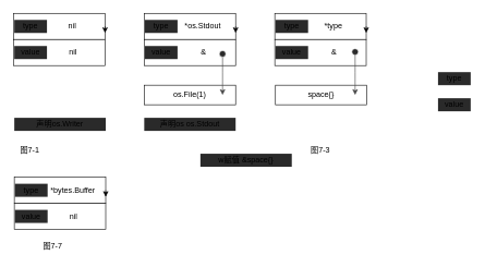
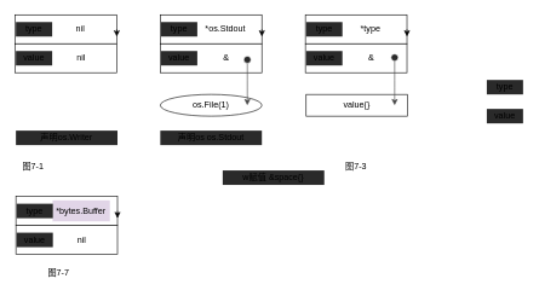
- <mxCell id="28" value="&lt;span style=&quot;color: rgb(0 , 0 , 0)&quot;&gt;os.File(1)&lt;/span&gt;" style="rounded=0;whiteSpace=wrap;html=1;fillColor=#FFFFFF;strokeColor=#0A0A0A;align=center;" vertex="1" parent="1"><mxGeometry x="220" y="130" width="140" height="30" as="geometry" /></mxCell>
+ <mxCell id="28" value="&lt;span style=&quot;color: rgb(0 , 0 , 0)&quot;&gt;os.File(1)&lt;/span&gt;" style="ellipse;whiteSpace=wrap;html=1;fillColor=#FFFFFF;strokeColor=#0A0A0A;align=center;" vertex="1" parent="1"><mxGeometry x="220" y="130" width="140" height="30" as="geometry" /></mxCell>
- <mxCell id="32" value="&lt;span style=&quot;color: rgb(0 , 0 , 0)&quot;&gt;space{}&lt;/span&gt;" style="rounded=0;whiteSpace=wrap;html=1;fillColor=#FFFFFF;strokeColor=#0A0A0A;align=center;" vertex="1" parent="1"><mxGeometry x="421" y="130" width="140" height="30" as="geometry" /></mxCell>
+ <mxCell id="32" value="&lt;span style=&quot;color: rgb(0 , 0 , 0)&quot;&gt;value{}&lt;/span&gt;" style="rounded=0;whiteSpace=wrap;html=1;fillColor=#FFFFFF;strokeColor=#0A0A0A;align=center;" vertex="1" parent="1"><mxGeometry x="421" y="130" width="140" height="30" as="geometry" /></mxCell>
- <mxCell id="38" value="&lt;font color=&quot;#000000&quot;&gt;*bytes.Buffer&lt;/font&gt;" style="rounded=0;whiteSpace=wrap;html=1;fillColor=#FFFFFF;align=center;strokeColor=#FFFFFF;" vertex="1" parent="1"><mxGeometry x="71" y="276" width="80" height="30" as="geometry" /></mxCell>
+ <mxCell id="38" value="&lt;font color=&quot;#000000&quot;&gt;*bytes.Buffer&lt;/font&gt;" style="rounded=0;whiteSpace=wrap;html=1;fillColor=#e1d5e7;align=center;strokeColor=#FFFFFF;" vertex="1" parent="1"><mxGeometry x="71" y="276" width="80" height="30" as="geometry" /></mxCell>
